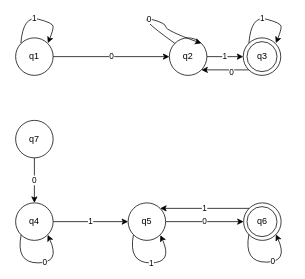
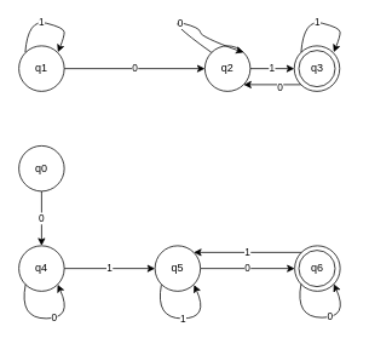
- <mxCell id="3" value="q7" style="ellipse;whiteSpace=wrap;html=1;aspect=fixed;" vertex="1" parent="1"><mxGeometry x="20" y="160" width="50" height="50" as="geometry" /></mxCell>
+ <mxCell id="3" value="q0" style="ellipse;whiteSpace=wrap;html=1;aspect=fixed;" vertex="1" parent="1"><mxGeometry x="20" y="160" width="50" height="50" as="geometry" /></mxCell>
